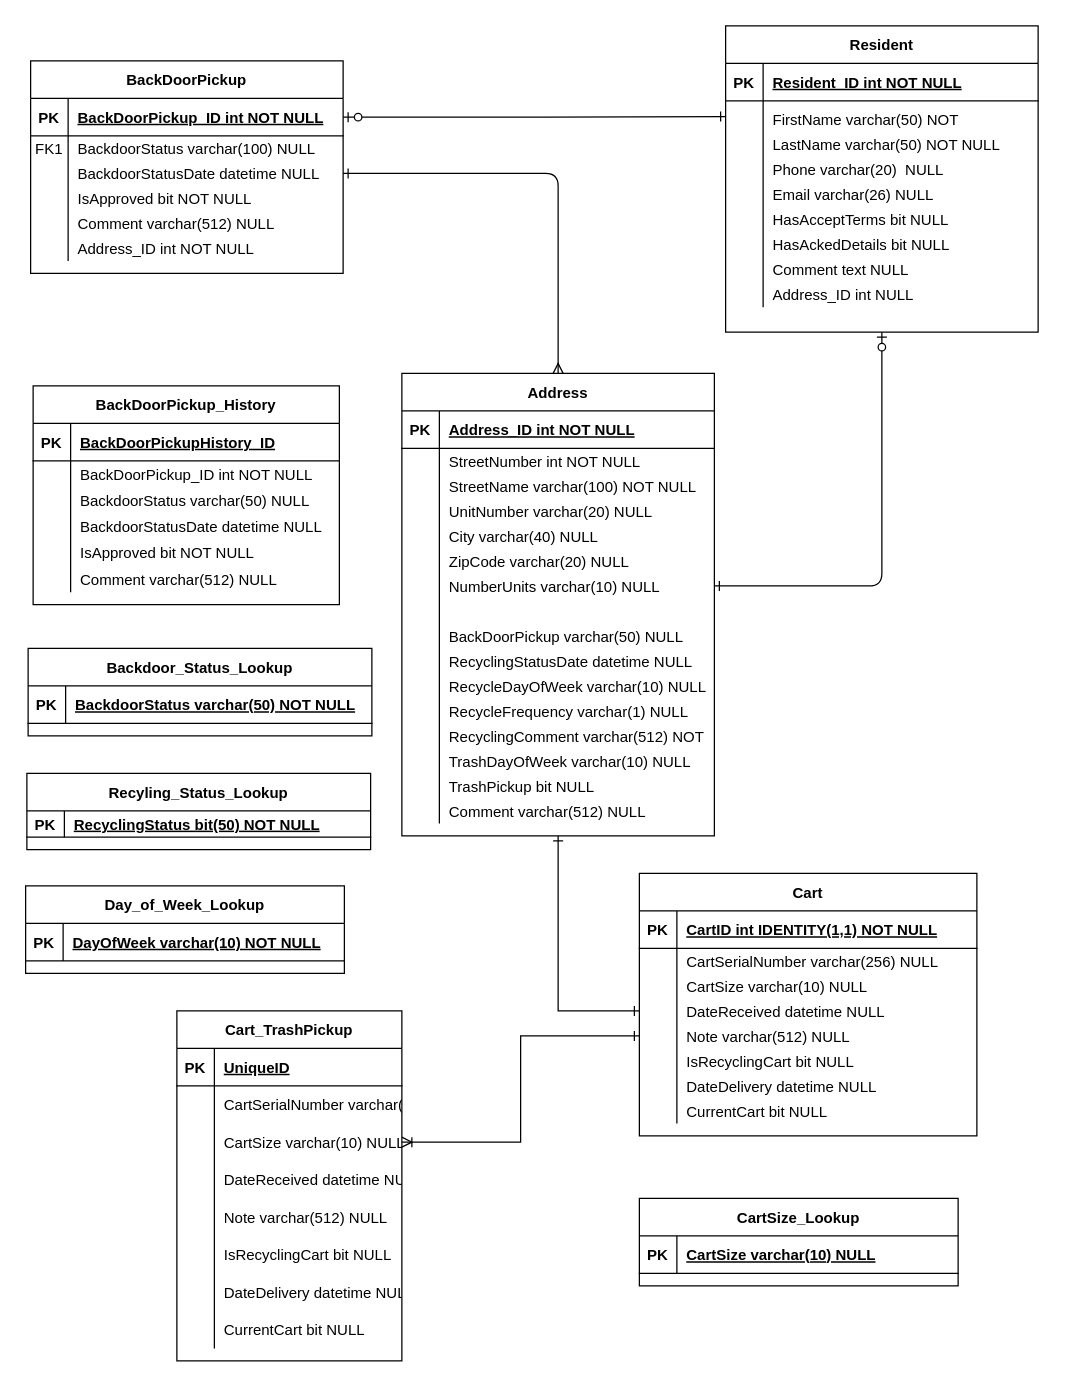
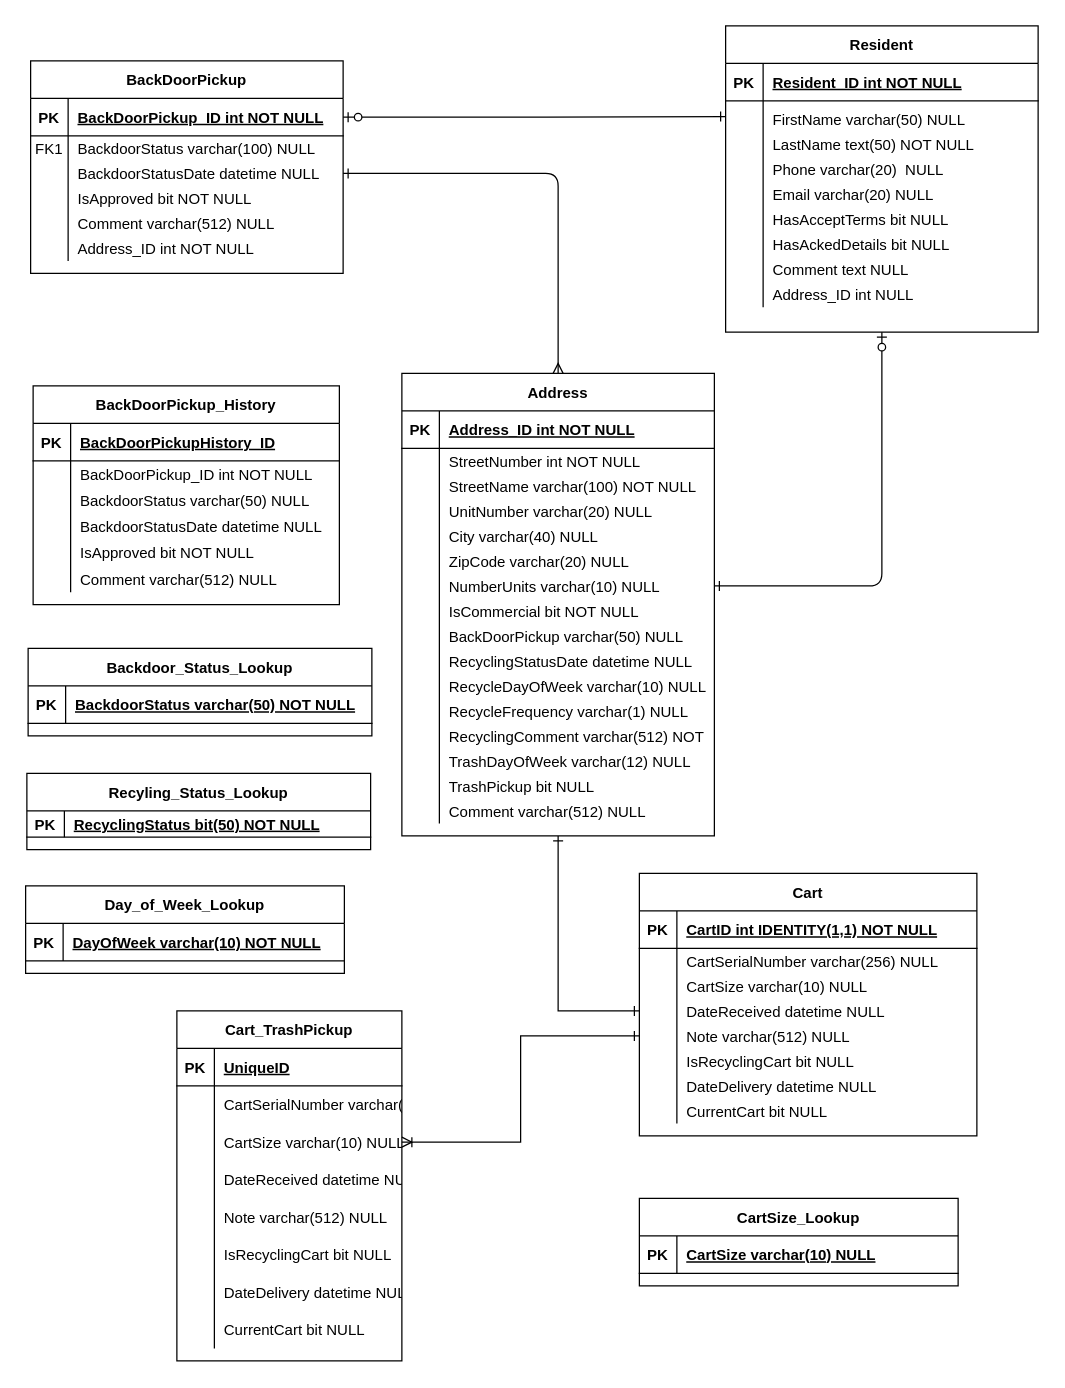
- <mxCell id="32" value="FirstName varchar(50) NOT" style="shape=partialRectangle;overflow=hidden;connectable=0;fillColor=none;top=0;left=0;bottom=0;right=0;align=left;spacingLeft=6;spacing=2;" parent="31" vertex="1"><mxGeometry width="220" height="30" as="geometry" /></mxCell>
+ <mxCell id="32" value="FirstName varchar(50) NULL" style="shape=partialRectangle;overflow=hidden;connectable=0;fillColor=none;top=0;left=0;bottom=0;right=0;align=left;spacingLeft=6;spacing=2;" parent="31" vertex="1"><mxGeometry width="220" height="30" as="geometry" /></mxCell>
- <mxCell id="35" value="LastName varchar(50) NOT NULL" style="shape=partialRectangle;overflow=hidden;connectable=0;fillColor=none;top=0;left=0;bottom=0;right=0;align=left;spacingLeft=6;spacing=2;" parent="33" vertex="1"><mxGeometry x="30" width="220" height="20" as="geometry" /></mxCell>
+ <mxCell id="35" value="LastName text(50) NOT NULL" style="shape=partialRectangle;overflow=hidden;connectable=0;fillColor=none;top=0;left=0;bottom=0;right=0;align=left;spacingLeft=6;spacing=2;" parent="33" vertex="1"><mxGeometry x="30" width="220" height="20" as="geometry" /></mxCell>
- <mxCell id="41" value="Email varchar(26) NULL" style="shape=partialRectangle;overflow=hidden;connectable=0;fillColor=none;top=0;left=0;bottom=0;right=0;align=left;spacingLeft=6;spacing=2;" parent="39" vertex="1"><mxGeometry x="30" width="220" height="20" as="geometry" /></mxCell>
+ <mxCell id="41" value="Email varchar(20) NULL" style="shape=partialRectangle;overflow=hidden;connectable=0;fillColor=none;top=0;left=0;bottom=0;right=0;align=left;spacingLeft=6;spacing=2;" parent="39" vertex="1"><mxGeometry x="30" width="220" height="20" as="geometry" /></mxCell>
+ <mxCell id="110" value="IsCommercial bit NOT NULL" style="shape=partialRectangle;overflow=hidden;connectable=0;fillColor=none;top=0;left=0;bottom=0;right=0;align=left;spacingLeft=6;" parent="108" vertex="1"><mxGeometry x="30" width="220" height="20" as="geometry" /></mxCell>
- <mxCell id="128" value="TrashDayOfWeek varchar(10) NULL" style="shape=partialRectangle;connectable=0;fillColor=none;top=0;left=0;bottom=0;right=0;align=left;spacingLeft=6;overflow=hidden;" parent="126" vertex="1"><mxGeometry x="30" width="220" height="20" as="geometry" /></mxCell>
+ <mxCell id="128" value="TrashDayOfWeek varchar(12) NULL" style="shape=partialRectangle;connectable=0;fillColor=none;top=0;left=0;bottom=0;right=0;align=left;spacingLeft=6;overflow=hidden;" parent="126" vertex="1"><mxGeometry x="30" width="220" height="20" as="geometry" /></mxCell>
